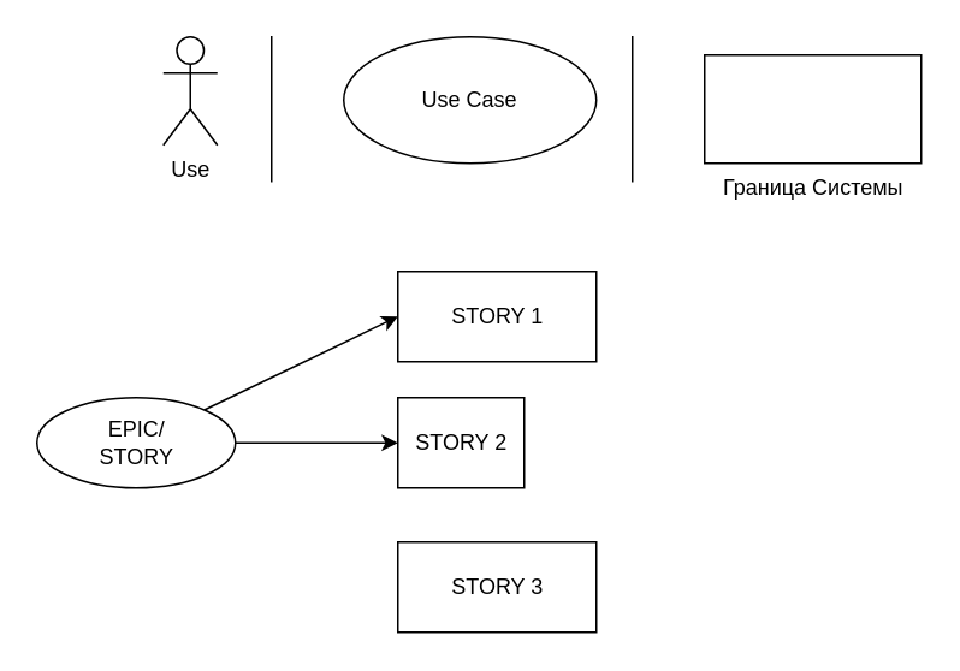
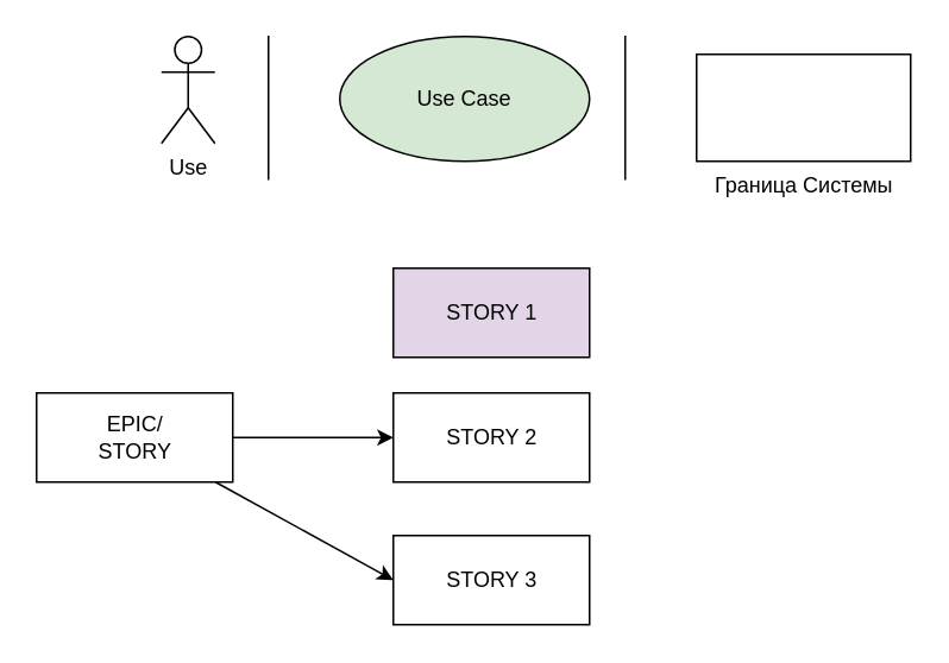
- <mxCell id="3" value="Use Case" style="ellipse;whiteSpace=wrap;html=1;" parent="1" vertex="1"><mxGeometry x="190" y="20" width="140" height="70" as="geometry" /></mxCell>
+ <mxCell id="3" value="Use Case" style="ellipse;whiteSpace=wrap;html=1;fillColor=#d5e8d4;" parent="1" vertex="1"><mxGeometry x="190" y="20" width="140" height="70" as="geometry" /></mxCell>
- <mxCell id="11" value="STORY 1" style="html=1;" vertex="1" parent="1"><mxGeometry x="220" y="150" width="110" height="50" as="geometry" /></mxCell>
+ <mxCell id="11" value="STORY 1" style="html=1;fillColor=#e1d5e7;" vertex="1" parent="1"><mxGeometry x="220" y="150" width="110" height="50" as="geometry" /></mxCell>
- <mxCell id="7" style="edgeStyle=none;html=1;entryX=0;entryY=0.5;entryDx=0;entryDy=0;" edge="1" parent="1" source="10" target="11"><mxGeometry relative="1" as="geometry" /></mxCell>
- <mxCell id="10" value="EPIC/&lt;br&gt;STORY" style="ellipse;html=1;" vertex="1" parent="1"><mxGeometry x="20" y="220" width="110" height="50" as="geometry" /></mxCell>
+ <mxCell id="10" value="EPIC/&lt;br&gt;STORY" style="html=1;" vertex="1" parent="1"><mxGeometry x="20" y="220" width="110" height="50" as="geometry" /></mxCell>
- <mxCell id="12" value="STORY 2" style="html=1;" vertex="1" parent="1"><mxGeometry x="220" y="220" width="70" height="50" as="geometry" /></mxCell>
+ <mxCell id="12" value="STORY 2" style="html=1;" vertex="1" parent="1"><mxGeometry x="220" y="220" width="110" height="50" as="geometry" /></mxCell>
+ <mxCell id="9" style="edgeStyle=none;html=1;entryX=0;entryY=0.5;entryDx=0;entryDy=0;" edge="1" parent="1" source="10" target="13"><mxGeometry relative="1" as="geometry" /></mxCell>
